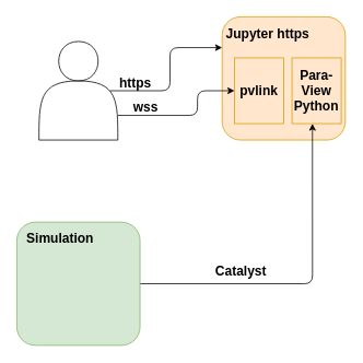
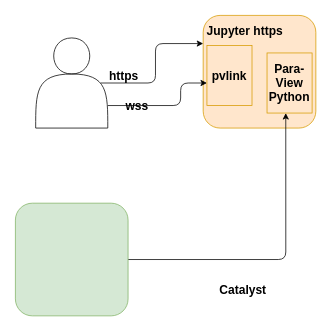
- <mxCell id="8" value="pvlink" style="text;html=1;strokeColor=#d79b00;fillColor=#ffe6cc;align=center;verticalAlign=middle;whiteSpace=wrap;rounded=0;fontSize=16;fontStyle=1" parent="1" vertex="1"><mxGeometry x="285" y="70" width="60" height="80" as="geometry" /></mxCell>
+ <mxCell id="8" value="pvlink" style="text;html=1;strokeColor=#d79b00;fillColor=#ffe6cc;align=center;verticalAlign=middle;whiteSpace=wrap;rounded=0;fontSize=16;fontStyle=1" parent="1" vertex="1"><mxGeometry x="275" y="60" width="60" height="80" as="geometry" /></mxCell>
- <mxCell id="14" value="wss" style="text;html=1;strokeColor=none;fillColor=none;align=left;verticalAlign=middle;whiteSpace=wrap;rounded=0;fontSize=16;fontStyle=1" vertex="1" parent="1"><mxGeometry x="160" y="120" width="70" height="20" as="geometry" /></mxCell>
+ <mxCell id="14" value="wss" style="text;html=1;strokeColor=none;fillColor=none;align=left;verticalAlign=middle;whiteSpace=wrap;rounded=0;fontSize=16;fontStyle=1" vertex="1" parent="1"><mxGeometry x="165" y="130" width="70" height="20" as="geometry" /></mxCell>
- <mxCell id="6" value="&lt;div style=&quot;font-size: 16px;&quot;&gt;Simulation&lt;/div&gt;" style="text;html=1;strokeColor=none;fillColor=none;align=left;verticalAlign=middle;whiteSpace=wrap;rounded=0;fontSize=16;fontStyle=1" parent="1" vertex="1"><mxGeometry x="30" y="280" width="110" height="20" as="geometry" /></mxCell>
- <mxCell id="9" value="Catalyst" style="text;html=1;strokeColor=none;fillColor=none;align=left;verticalAlign=middle;whiteSpace=wrap;rounded=0;fontSize=16;fontStyle=1" parent="1" vertex="1"><mxGeometry x="260" y="320" width="70" height="20" as="geometry" /></mxCell>
+ <mxCell id="9" value="Catalyst" style="text;html=1;strokeColor=none;fillColor=none;align=left;verticalAlign=middle;whiteSpace=wrap;rounded=0;fontSize=16;fontStyle=1" parent="1" vertex="1"><mxGeometry x="290" y="375" width="70" height="20" as="geometry" /></mxCell>
